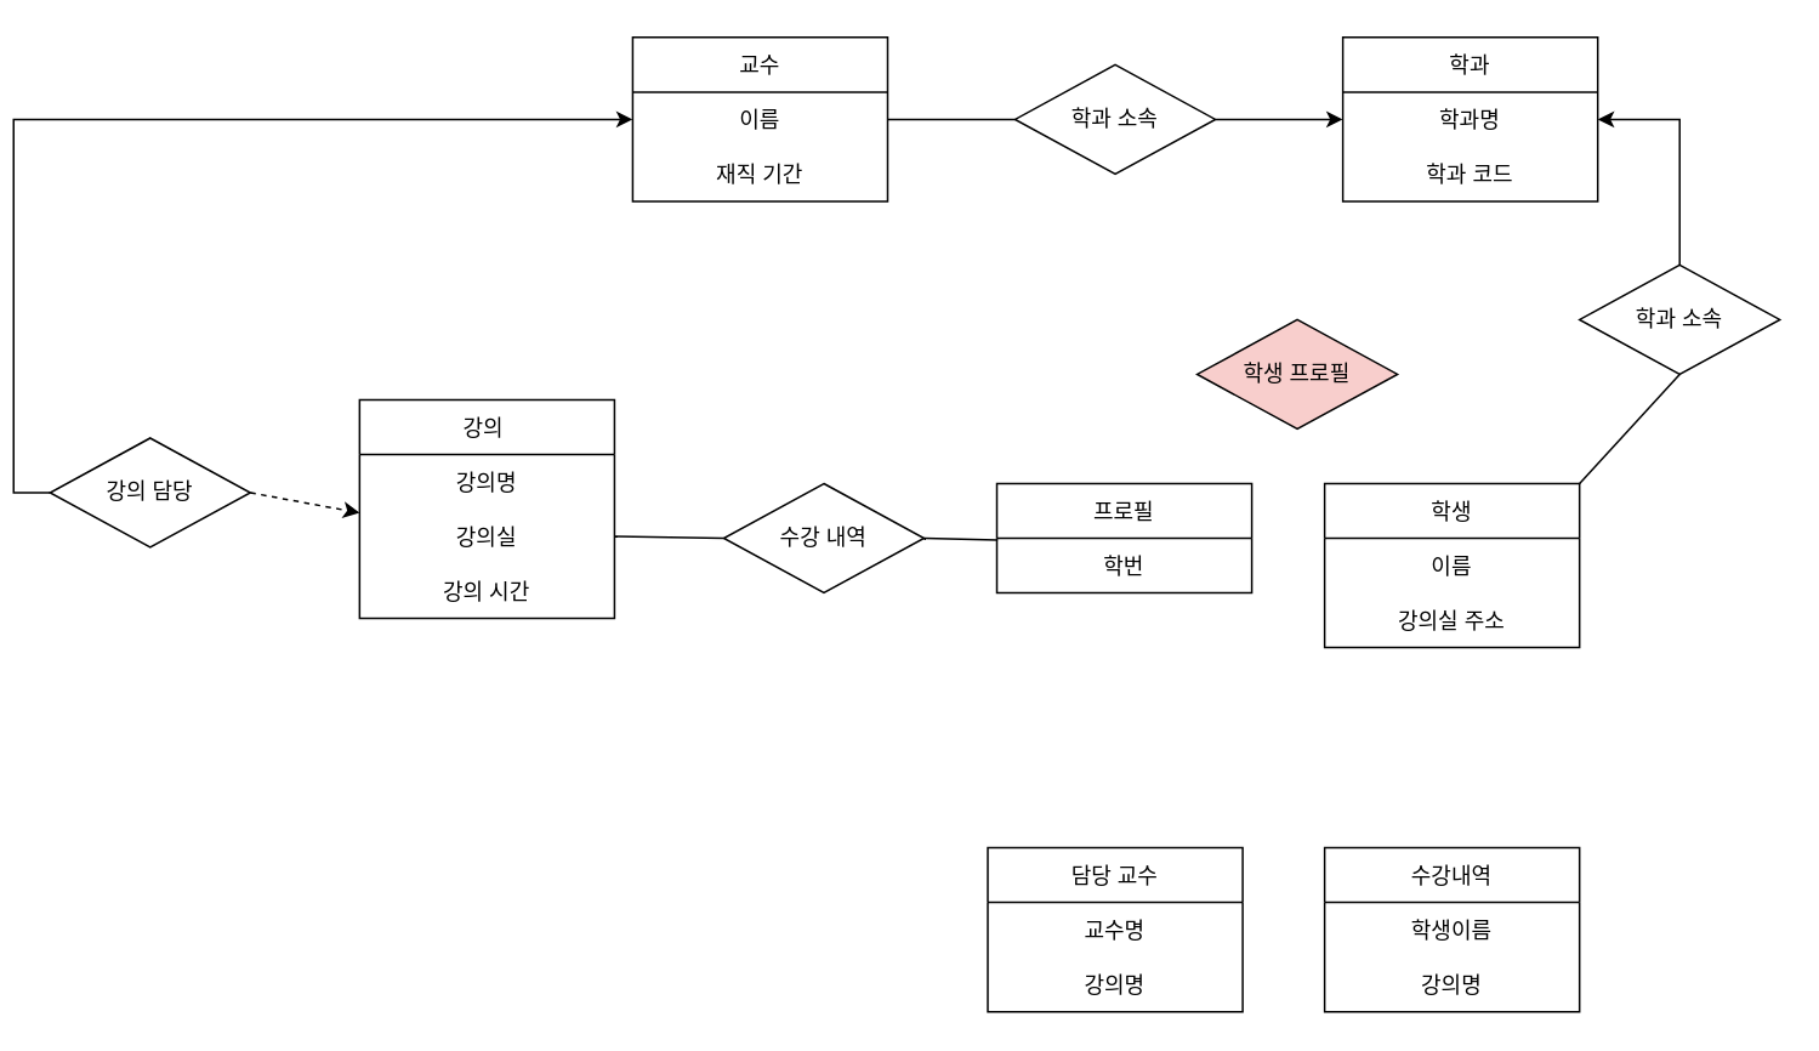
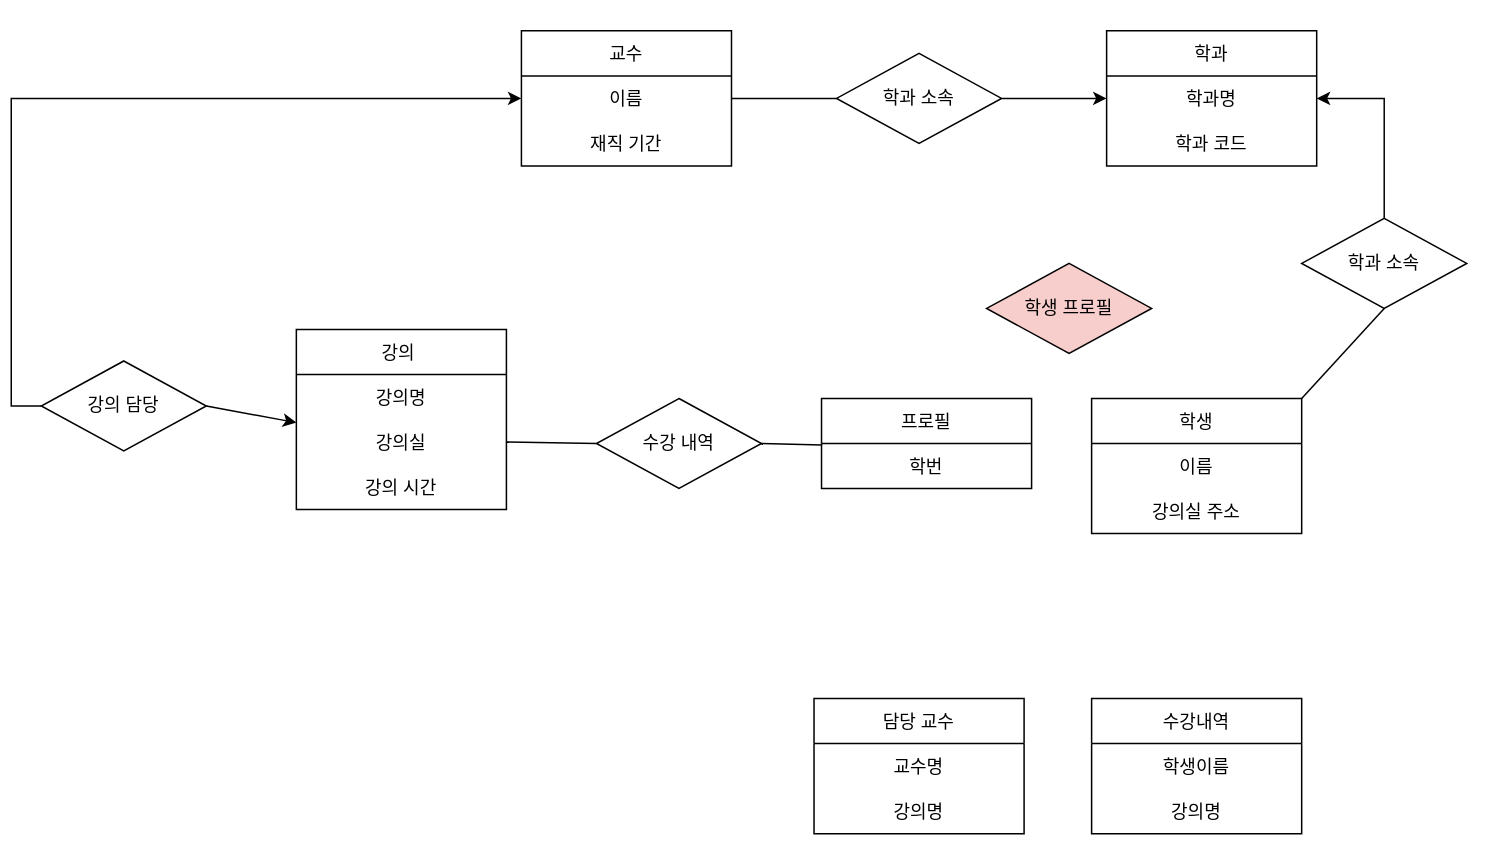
- <mxCell id="29" value="" style="endArrow=classic;html=1;rounded=0;exitX=1;exitY=0.5;exitDx=0;exitDy=0;dashed=1;" edge="1" parent="1" source="17" target="9"><mxGeometry width="50" height="50" relative="1" as="geometry"><mxPoint x="240" y="455" as="sourcePoint" /><mxPoint x="150" y="285" as="targetPoint" /></mxGeometry></mxCell>
+ <mxCell id="29" value="" style="endArrow=classic;html=1;rounded=0;exitX=1;exitY=0.5;exitDx=0;exitDy=0;" edge="1" parent="1" source="17" target="9"><mxGeometry width="50" height="50" relative="1" as="geometry"><mxPoint x="240" y="455" as="sourcePoint" /><mxPoint x="150" y="285" as="targetPoint" /></mxGeometry></mxCell>
